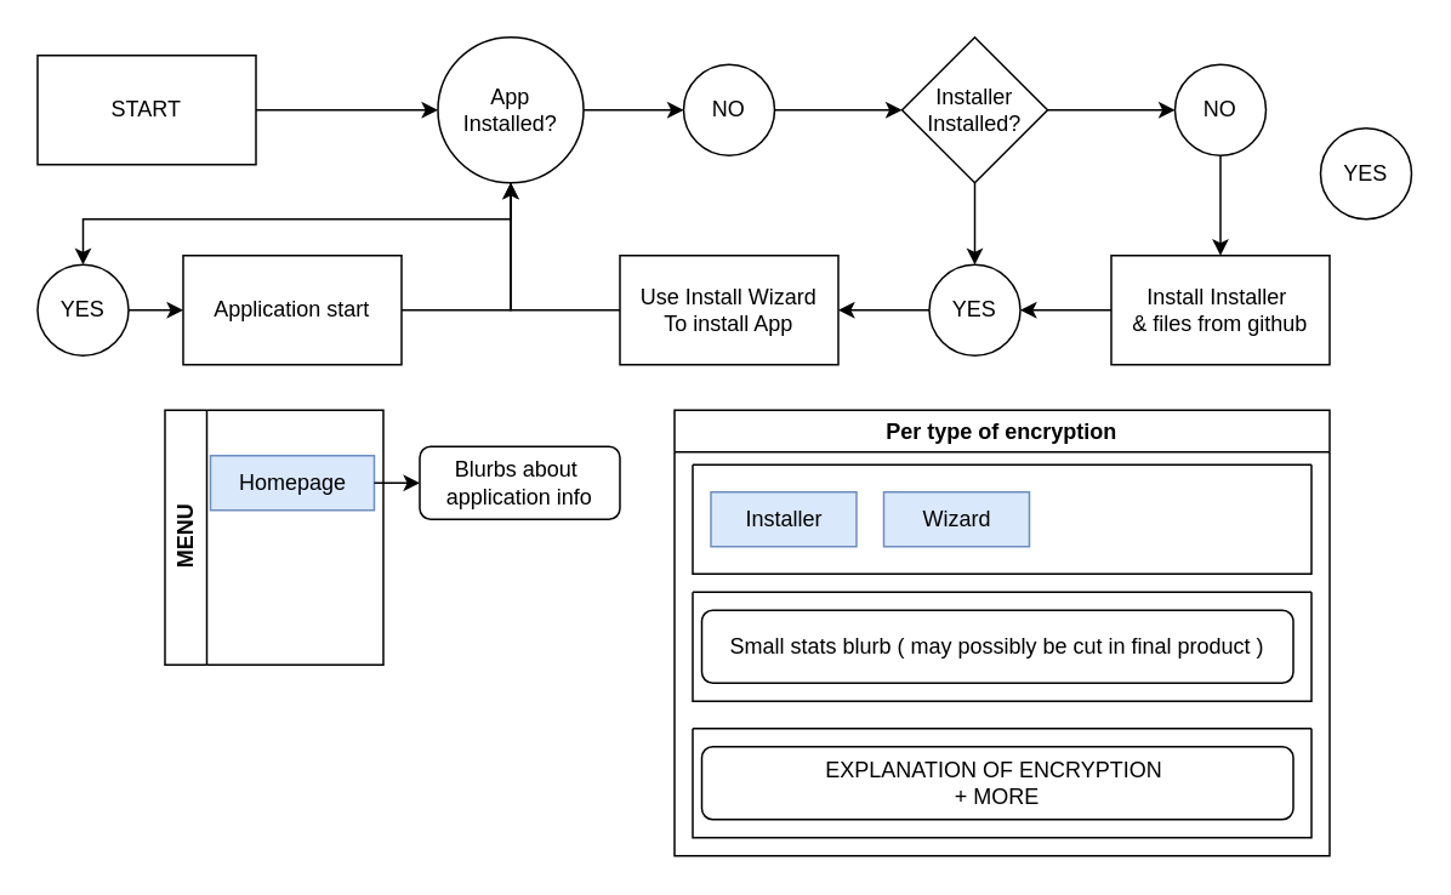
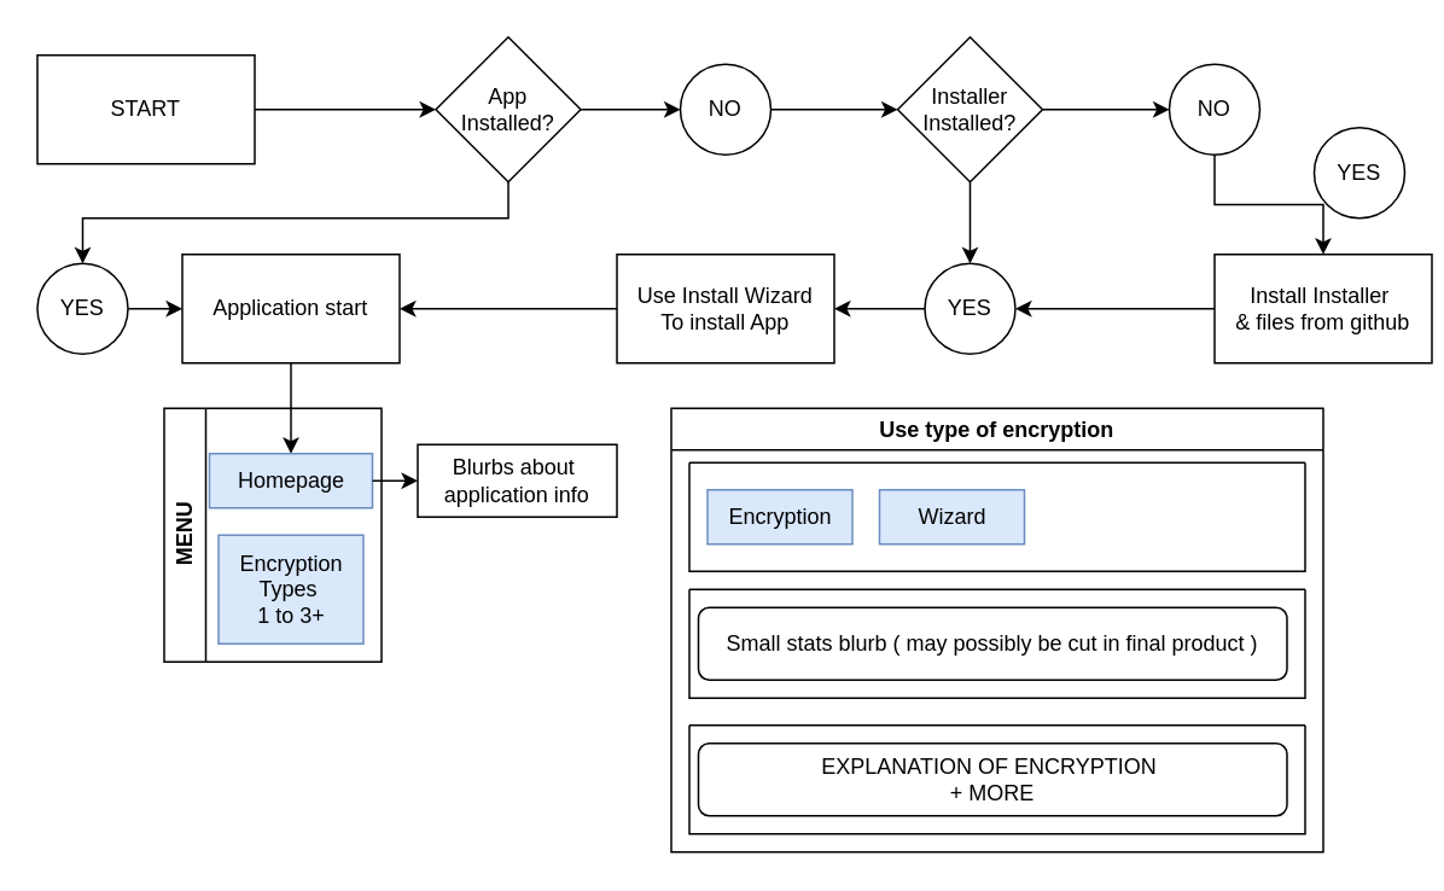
- <mxCell id="6" value="&lt;div&gt;App&lt;/div&gt;&lt;div&gt;Installed?&lt;br&gt;&lt;/div&gt;" style="ellipse;whiteSpace=wrap;html=1;" vertex="1" parent="1"><mxGeometry x="240" y="20" width="80" height="80" as="geometry" /></mxCell>
+ <mxCell id="6" value="&lt;div&gt;App&lt;/div&gt;&lt;div&gt;Installed?&lt;br&gt;&lt;/div&gt;" style="rhombus;whiteSpace=wrap;html=1;" vertex="1" parent="1"><mxGeometry x="240" y="20" width="80" height="80" as="geometry" /></mxCell>
- <mxCell id="23" value="" style="edgeStyle=orthogonalEdgeStyle;rounded=0;orthogonalLoop=1;jettySize=auto;html=1;" edge="1" parent="1" source="24" target="6"><mxGeometry relative="1" as="geometry" /></mxCell>
+ <mxCell id="23" value="" style="edgeStyle=orthogonalEdgeStyle;rounded=0;orthogonalLoop=1;jettySize=auto;html=1;" edge="1" parent="1" source="24" target="27"><mxGeometry relative="1" as="geometry" /></mxCell>
- <mxCell id="21" value="" style="edgeStyle=orthogonalEdgeStyle;rounded=0;orthogonalLoop=1;jettySize=auto;html=1;" edge="1" parent="1" source="22" target="6"><mxGeometry relative="1" as="geometry" /></mxCell>
+ <mxCell id="21" value="" style="edgeStyle=orthogonalEdgeStyle;rounded=0;orthogonalLoop=1;jettySize=auto;html=1;" edge="1" parent="1" source="22" target="24"><mxGeometry relative="1" as="geometry" /></mxCell>
- <mxCell id="18" value="&lt;div&gt;Install Installer&amp;nbsp;&lt;/div&gt;&lt;div&gt;&amp;amp; files from github&lt;/div&gt;" style="rounded=0;whiteSpace=wrap;html=1;" vertex="1" parent="1"><mxGeometry x="610" y="140" width="120" height="60" as="geometry" /></mxCell>
+ <mxCell id="18" value="&lt;div&gt;Install Installer&amp;nbsp;&lt;/div&gt;&lt;div&gt;&amp;amp; files from github&lt;/div&gt;" style="rounded=0;whiteSpace=wrap;html=1;" vertex="1" parent="1"><mxGeometry x="670" y="140" width="120" height="60" as="geometry" /></mxCell>
- <mxCell id="30" value="Per type of encryption" style="swimlane;whiteSpace=wrap;html=1;startSize=23;" vertex="1" parent="1"><mxGeometry x="370" y="225" width="360" height="245" as="geometry" /></mxCell>
+ <mxCell id="30" value="Use type of encryption" style="swimlane;whiteSpace=wrap;html=1;startSize=23;" vertex="1" parent="1"><mxGeometry x="370" y="225" width="360" height="245" as="geometry" /></mxCell>
- <mxCell id="28" value="&lt;div&gt;Blurbs about&amp;nbsp;&lt;/div&gt;&lt;div&gt;application info&lt;/div&gt;" style="rounded=1;whiteSpace=wrap;html=1;" vertex="1" parent="1"><mxGeometry x="230" y="245" width="110" height="40" as="geometry" /></mxCell>
+ <mxCell id="28" value="&lt;div&gt;Blurbs about&amp;nbsp;&lt;/div&gt;&lt;div&gt;application info&lt;/div&gt;" style="whiteSpace=wrap;html=1;rounded=0;" vertex="1" parent="1"><mxGeometry x="230" y="245" width="110" height="40" as="geometry" /></mxCell>
- <mxCell id="32" value="Installer" style="text;html=1;align=center;verticalAlign=middle;resizable=0;points=[];autosize=1;fillColor=#dae8fc;strokeColor=#6c8ebf;" vertex="1" parent="31"><mxGeometry x="10" y="15" width="80" height="30" as="geometry" /></mxCell>
+ <mxCell id="32" value="Encryption" style="text;html=1;align=center;verticalAlign=middle;resizable=0;points=[];autosize=1;fillColor=#dae8fc;strokeColor=#6c8ebf;" vertex="1" parent="31"><mxGeometry x="10" y="15" width="80" height="30" as="geometry" /></mxCell>
+ <mxCell id="26" value="&lt;div&gt;Encryption&lt;/div&gt;&lt;div&gt;Types&amp;nbsp;&lt;/div&gt;&lt;div&gt;1 to 3+&lt;br&gt;&lt;/div&gt;" style="text;html=1;align=center;verticalAlign=middle;resizable=0;points=[];autosize=1;strokeColor=#6c8ebf;fillColor=#dae8fc;" vertex="1" parent="25"><mxGeometry x="30" y="70" width="80" height="60" as="geometry" /></mxCell>
